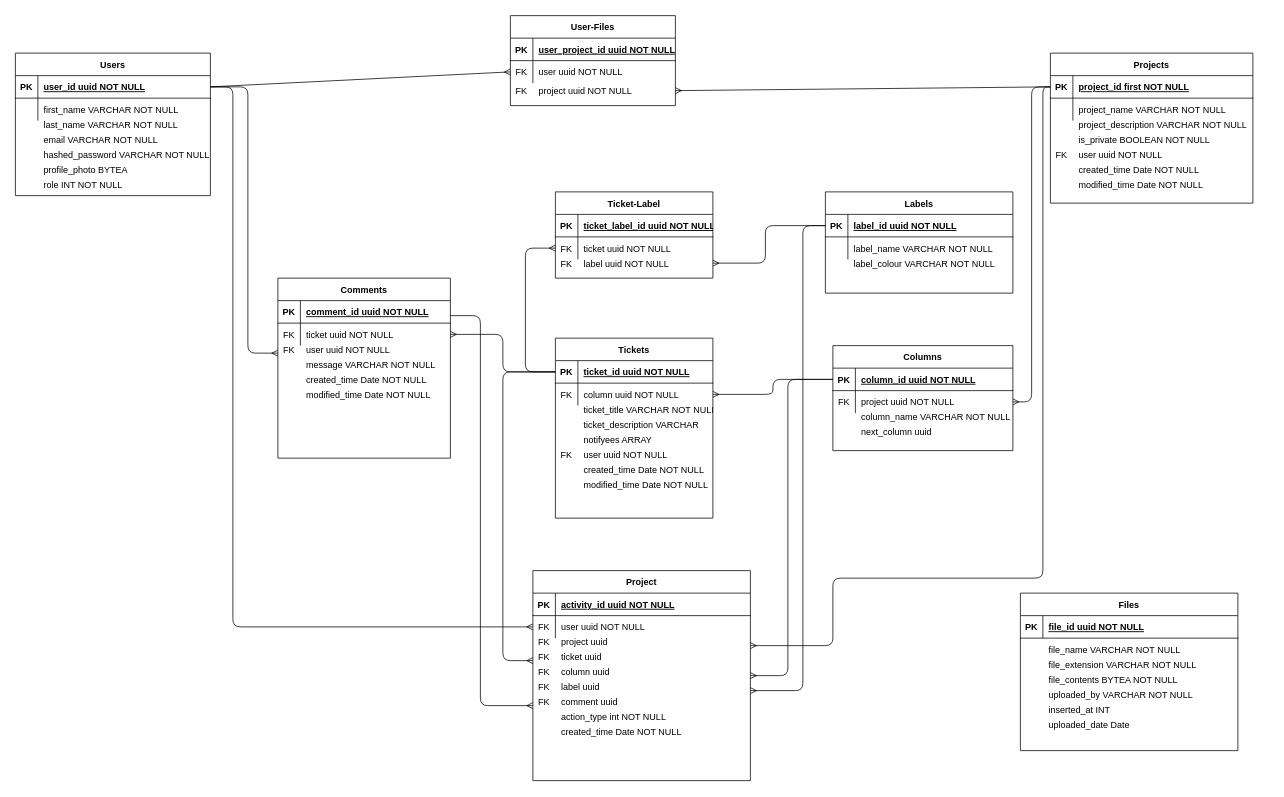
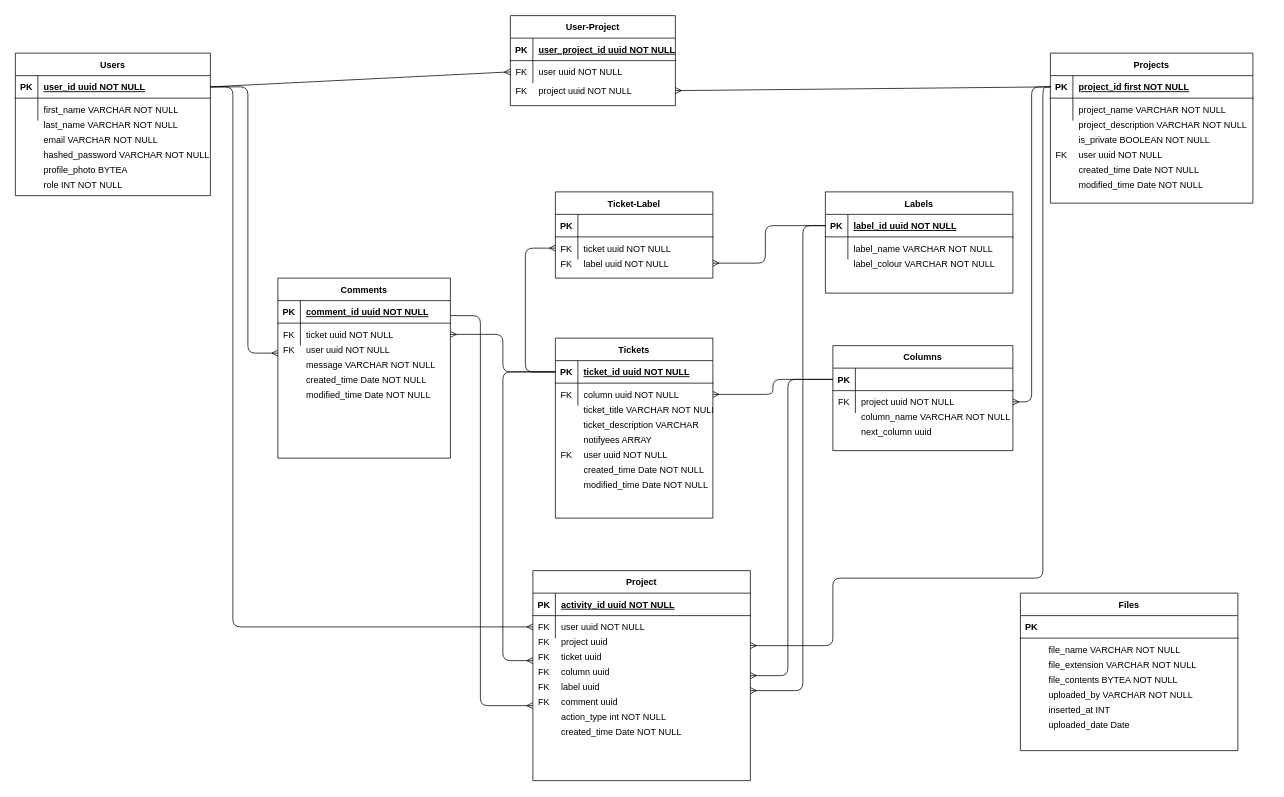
- <mxCell id="61" value="User-Files" style="shape=table;startSize=30;container=1;collapsible=1;childLayout=tableLayout;fixedRows=1;rowLines=0;fontStyle=1;align=center;resizeLast=1;" parent="1" vertex="1"><mxGeometry x="680" y="20" width="220" height="120" as="geometry" /></mxCell>
+ <mxCell id="61" value="User-Project" style="shape=table;startSize=30;container=1;collapsible=1;childLayout=tableLayout;fixedRows=1;rowLines=0;fontStyle=1;align=center;resizeLast=1;" parent="1" vertex="1"><mxGeometry x="680" y="20" width="220" height="120" as="geometry" /></mxCell>
- <mxCell id="119" value="ticket_label_id uuid NOT NULL" style="shape=partialRectangle;overflow=hidden;connectable=0;fillColor=none;top=0;left=0;bottom=0;right=0;align=left;spacingLeft=6;fontStyle=5;" parent="117" vertex="1"><mxGeometry x="30.0" width="180.0" height="30" as="geometry" /></mxCell>
- <mxCell id="101" value="column_id uuid NOT NULL" style="shape=partialRectangle;overflow=hidden;connectable=0;fillColor=none;top=0;left=0;bottom=0;right=0;align=left;spacingLeft=6;fontStyle=5;" parent="99" vertex="1"><mxGeometry x="30.0" width="210.0" height="30" as="geometry" /></mxCell>
- <mxCell id="133" value="file_id uuid NOT NULL" style="shape=partialRectangle;overflow=hidden;connectable=0;fillColor=none;top=0;left=0;bottom=0;right=0;align=left;spacingLeft=6;fontStyle=5;" parent="131" vertex="1"><mxGeometry x="30.0" width="260.0" height="30" as="geometry" /></mxCell>
